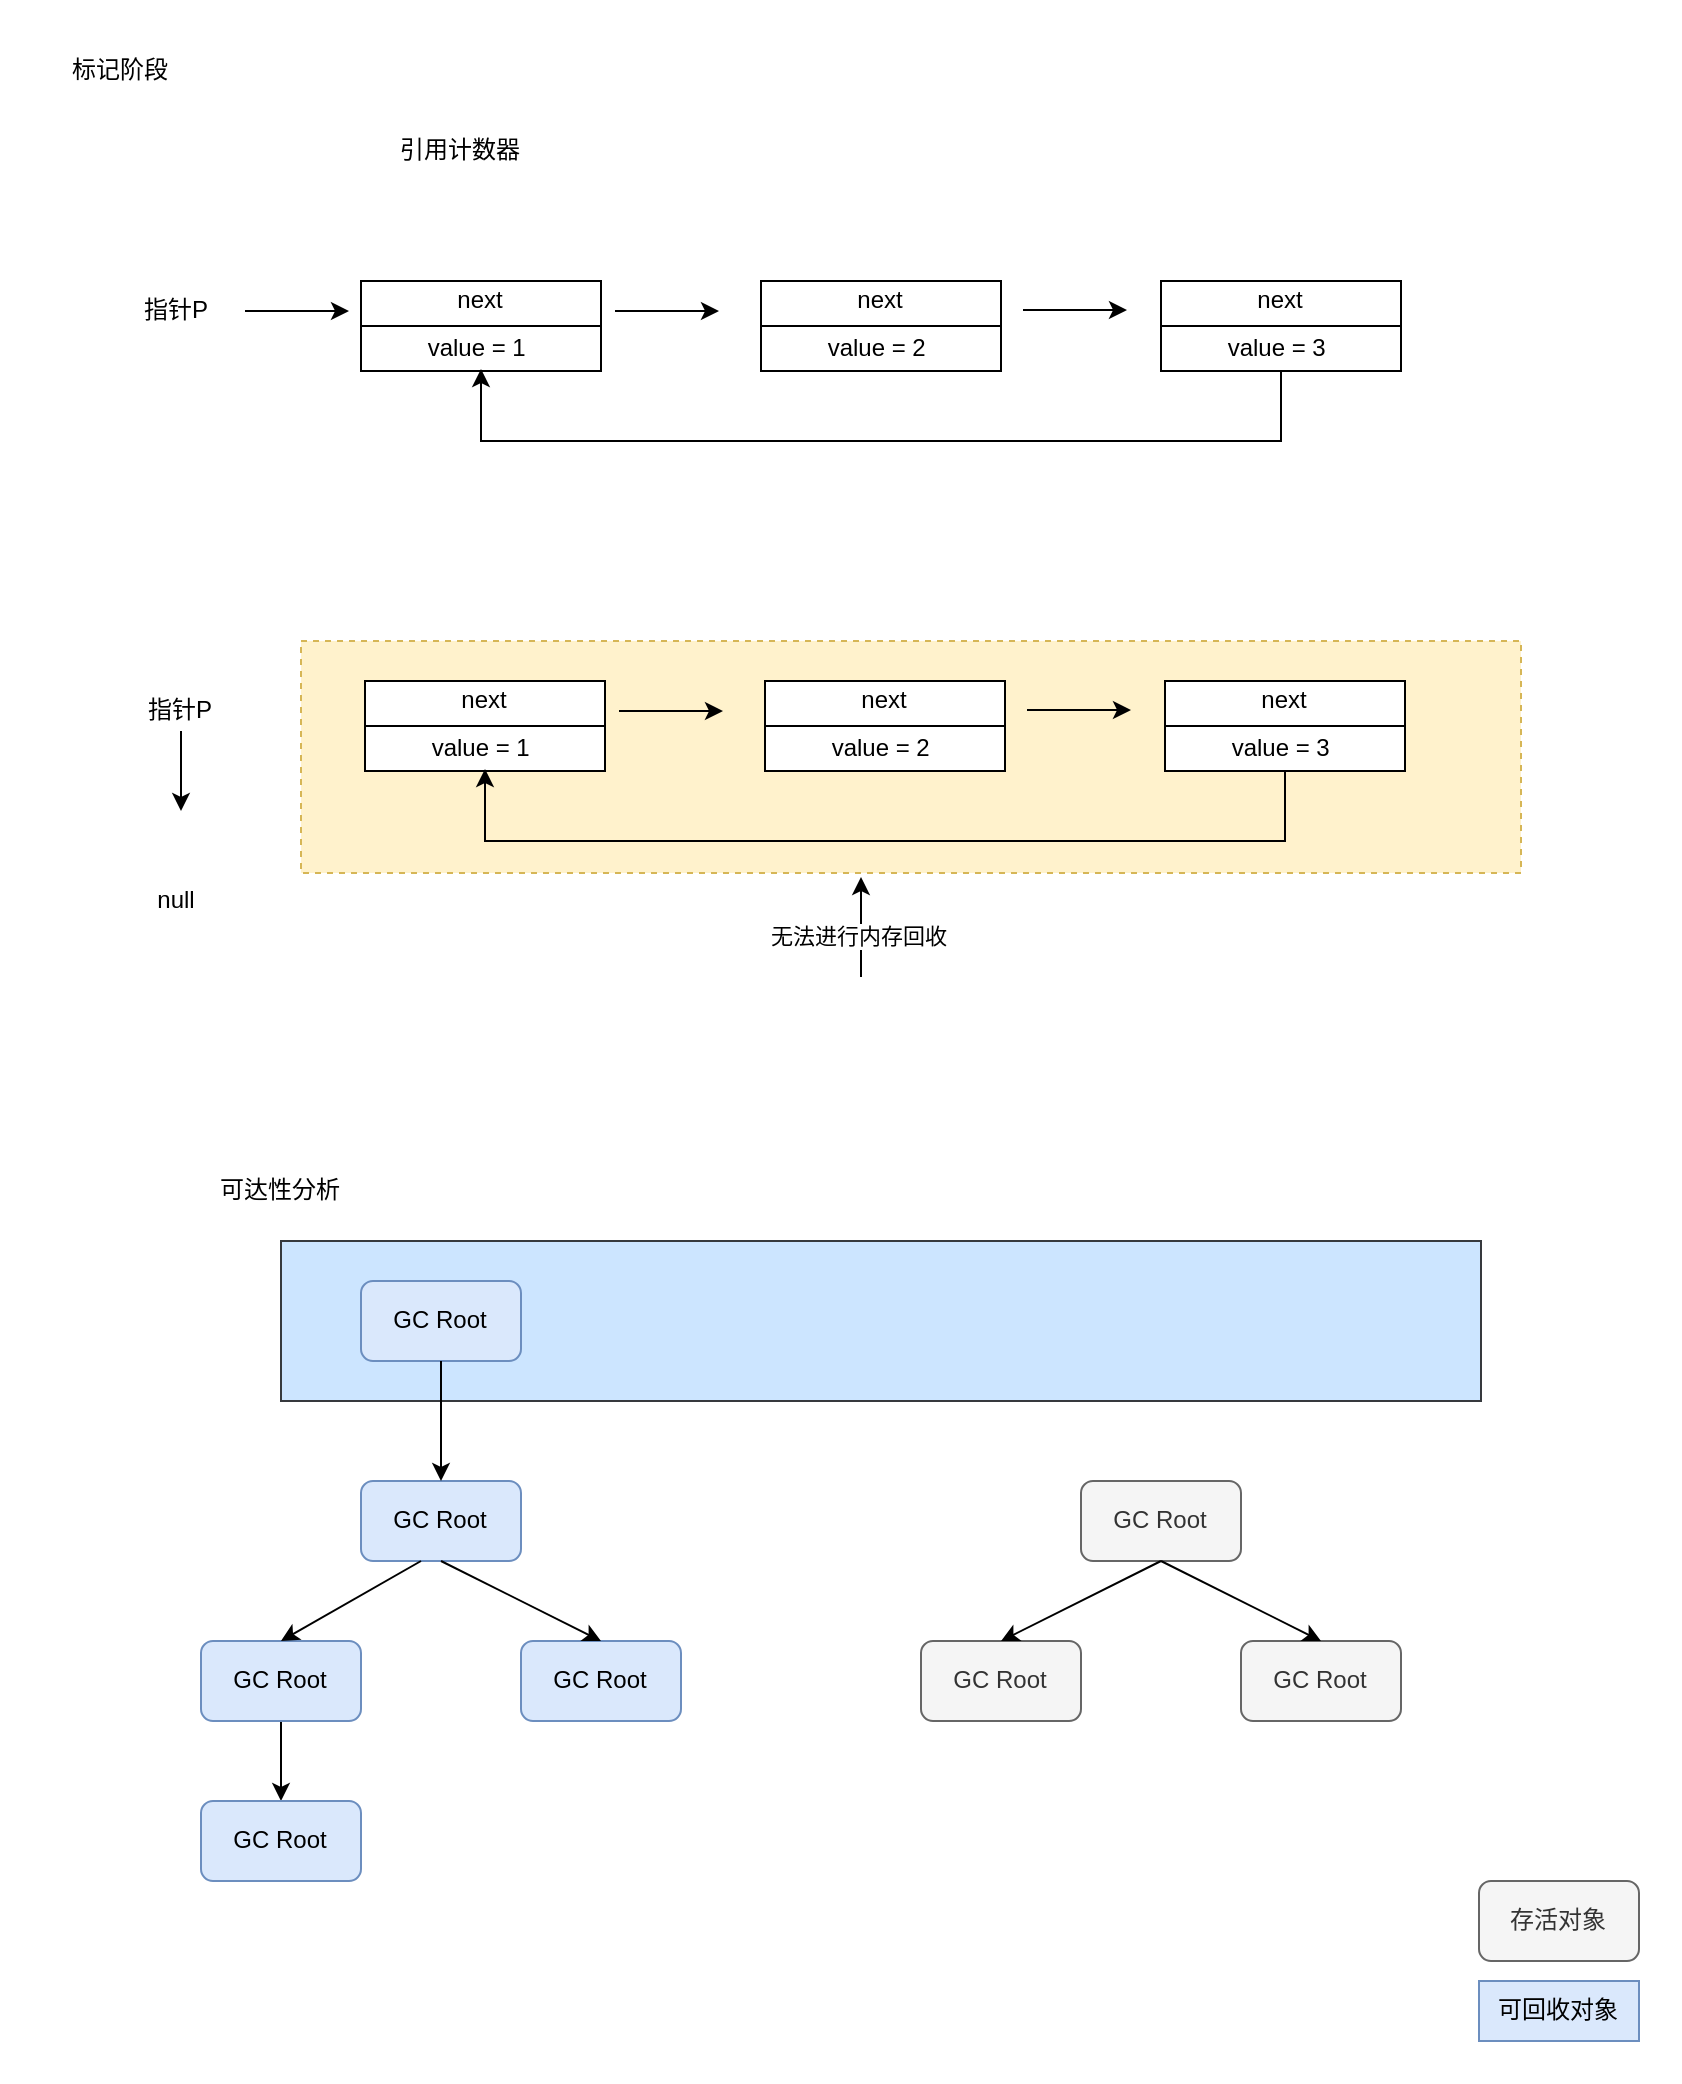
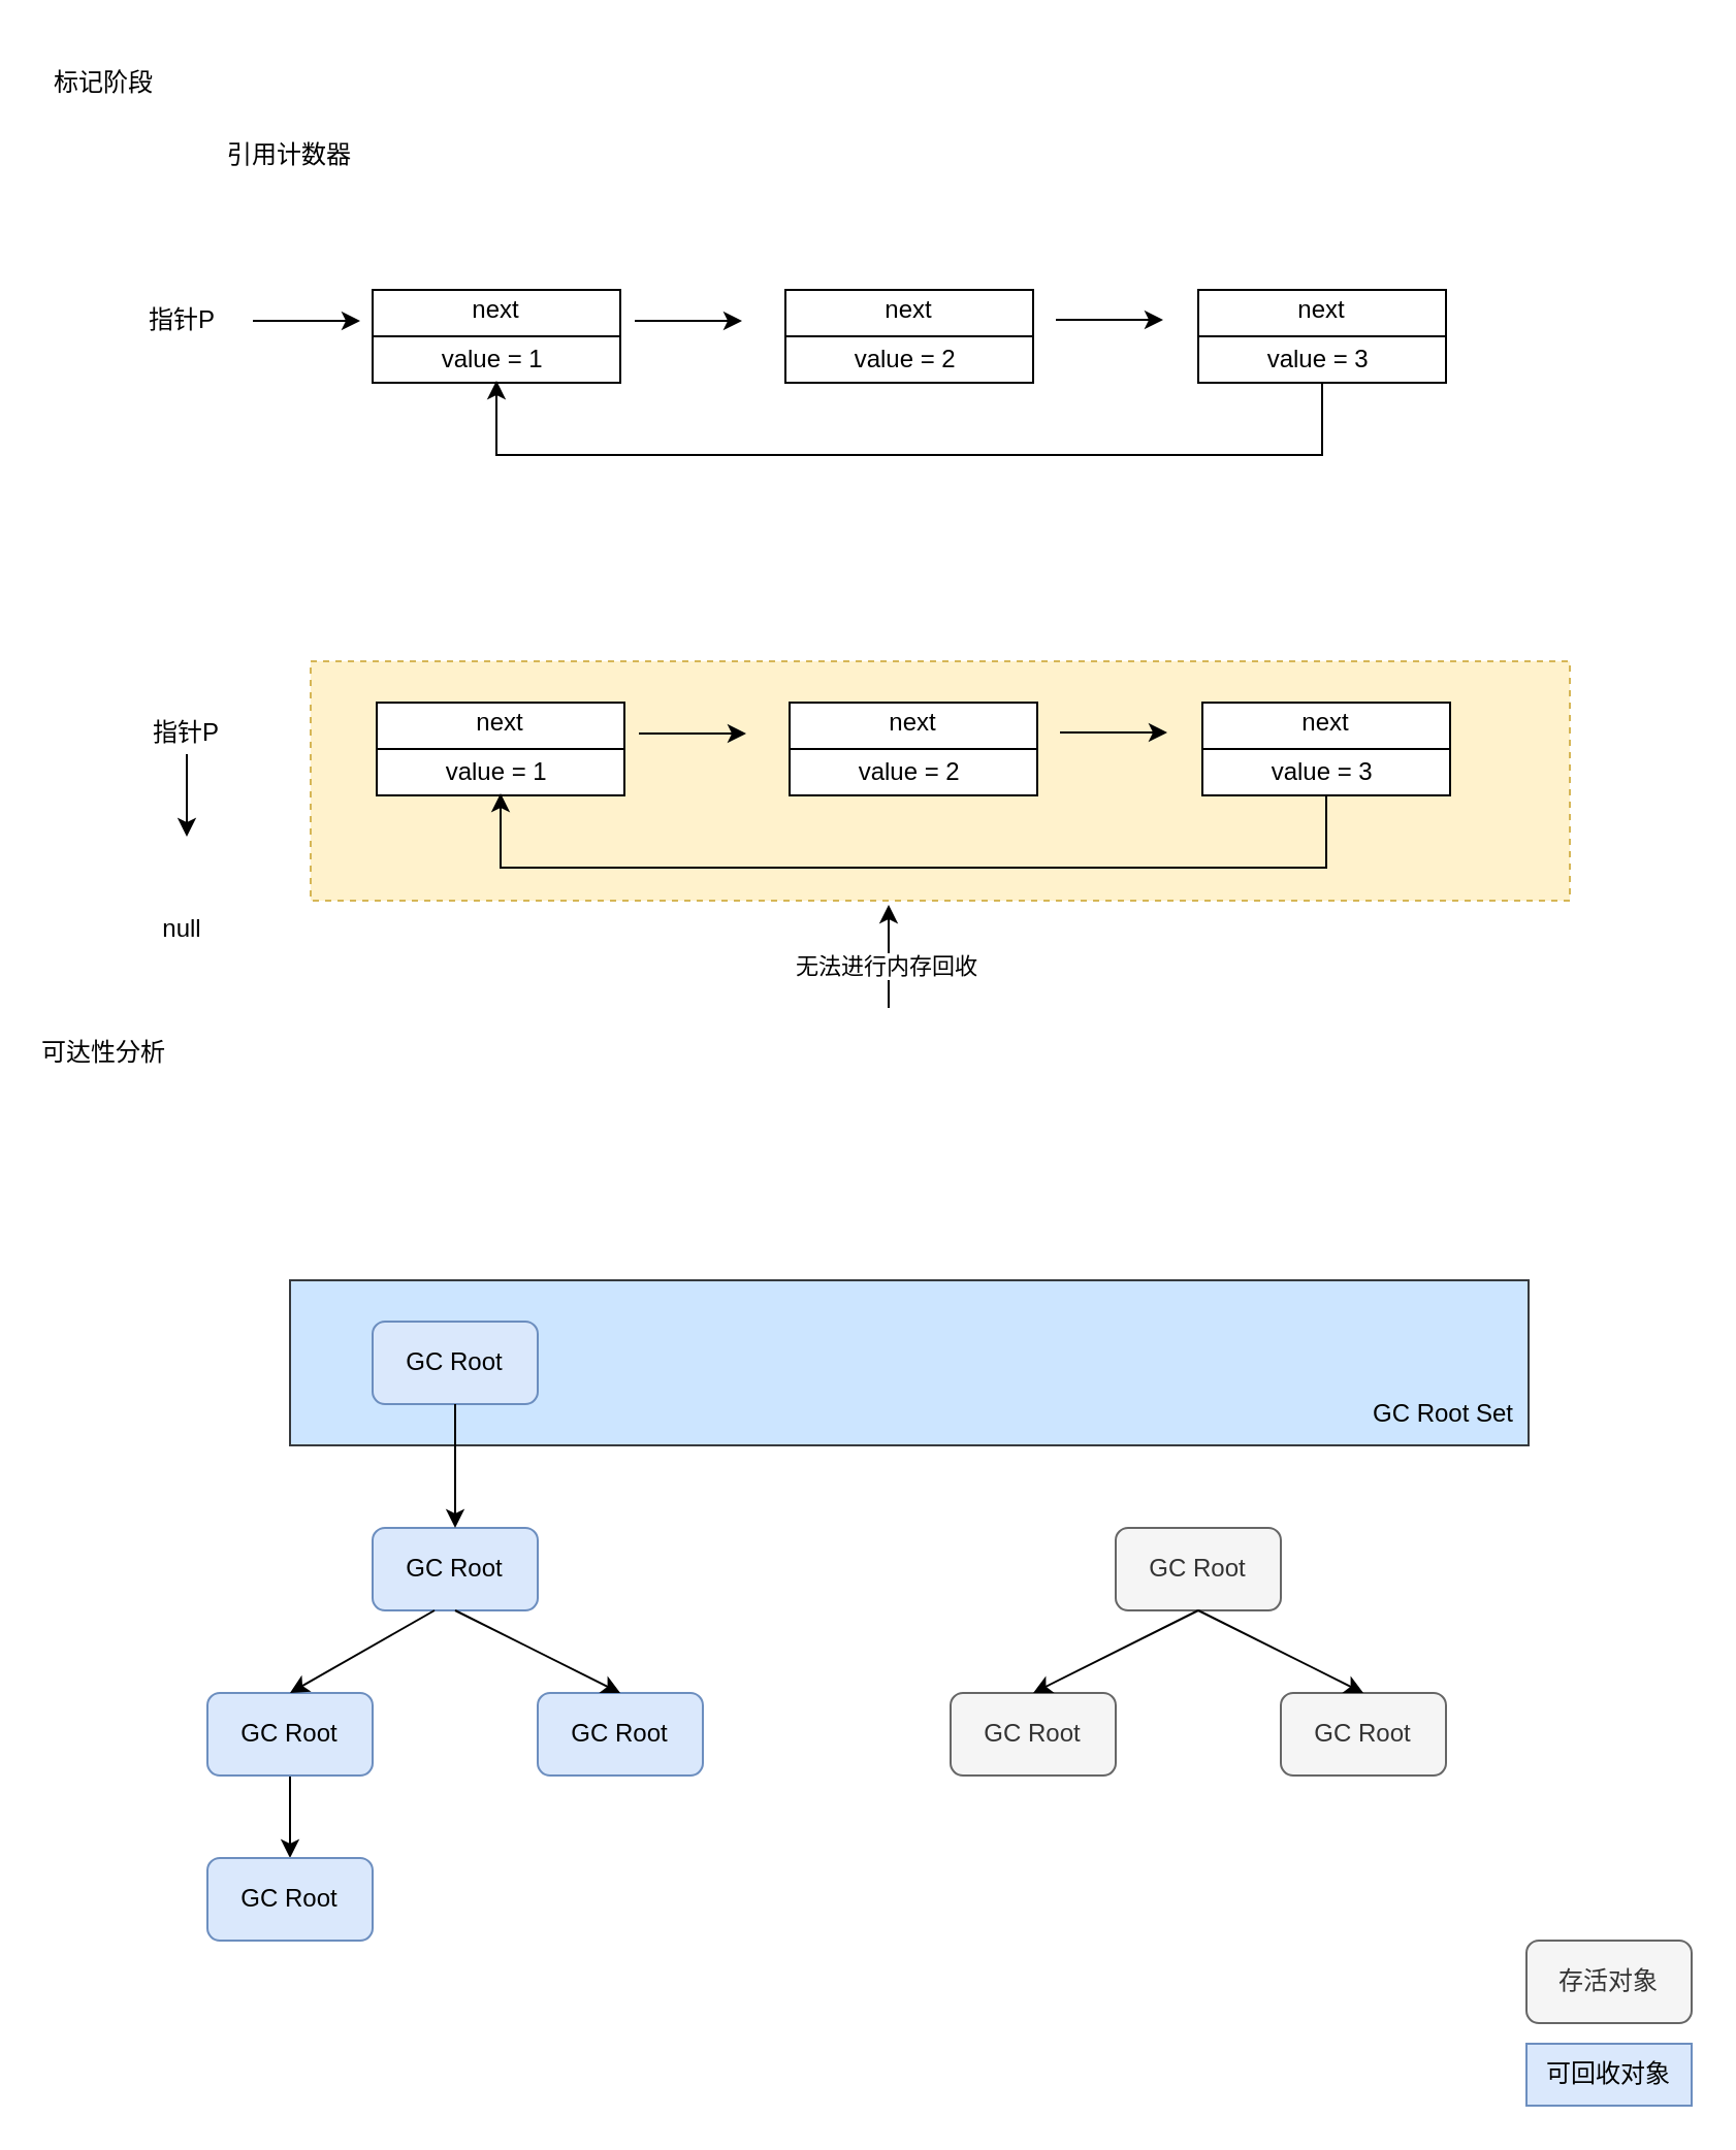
- <mxCell id="2" value="标记阶段" style="text;html=1;align=center;verticalAlign=middle;whiteSpace=wrap;rounded=0;convertToSvg=0;" vertex="1" parent="1"><mxGeometry y="20" width="80" height="30" as="geometry" x="20" /></mxCell>
+ <mxCell id="2" value="标记阶段" style="text;html=1;align=center;verticalAlign=middle;whiteSpace=wrap;rounded=0;convertToSvg=0;" vertex="1" parent="1"><mxGeometry x="10" y="25" width="80" height="30" as="geometry" /></mxCell>
- <mxCell id="3" value="引用计数器" style="text;html=1;align=center;verticalAlign=middle;whiteSpace=wrap;rounded=0;convertToSvg=0;" vertex="1" parent="1"><mxGeometry x="190" y="60" width="80" height="30" as="geometry" /></mxCell>
+ <mxCell id="3" value="引用计数器" style="text;html=1;align=center;verticalAlign=middle;whiteSpace=wrap;rounded=0;convertToSvg=0;" vertex="1" parent="1"><mxGeometry x="100" y="60" width="80" height="30" as="geometry" /></mxCell>
- <mxCell id="44" value="可达性分析" style="text;html=1;align=center;verticalAlign=middle;whiteSpace=wrap;rounded=0;convertToSvg=0;" vertex="1" parent="1"><mxGeometry x="100" y="580" width="80" height="30" as="geometry" /></mxCell>
+ <mxCell id="44" value="可达性分析" style="text;html=1;align=center;verticalAlign=middle;whiteSpace=wrap;rounded=0;convertToSvg=0;" vertex="1" parent="1"><mxGeometry x="10" y="495" width="80" height="30" as="geometry" /></mxCell>
+ <mxCell id="46" value="GC Root Set" style="text;html=1;align=center;verticalAlign=middle;whiteSpace=wrap;rounded=0;" vertex="1" parent="1"><mxGeometry x="659" y="670" width="80" height="30" as="geometry" /></mxCell>
